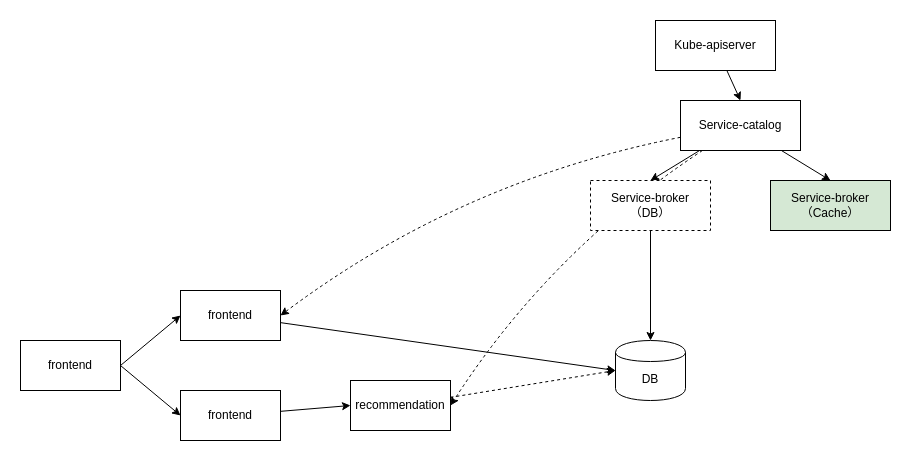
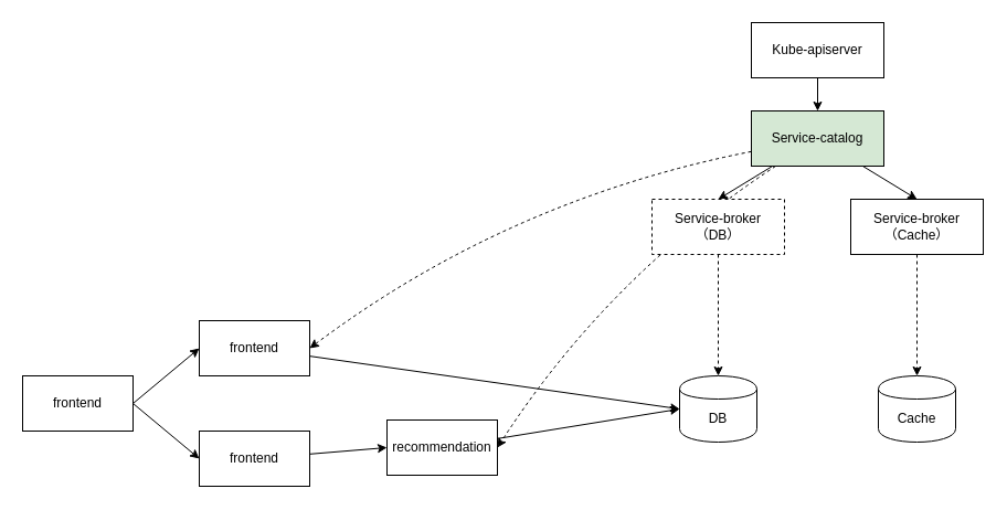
- <mxCell id="13" value="Kube-apiserver" style="rounded=0;whiteSpace=wrap;html=1;" vertex="1" parent="1"><mxGeometry x="655" y="20" width="120" height="50" as="geometry" /></mxCell>
+ <mxCell id="13" value="Kube-apiserver" style="rounded=0;whiteSpace=wrap;html=1;" vertex="1" parent="1"><mxGeometry x="680" y="20" width="120" height="50" as="geometry" /></mxCell>
- <mxCell id="19" value="Service-catalog" style="rounded=0;whiteSpace=wrap;html=1;" vertex="1" parent="1"><mxGeometry x="680" y="100" width="120" height="50" as="geometry" /></mxCell>
+ <mxCell id="19" value="Service-catalog" style="rounded=0;whiteSpace=wrap;html=1;fillColor=#d5e8d4;" vertex="1" parent="1"><mxGeometry x="680" y="100" width="120" height="50" as="geometry" /></mxCell>
- <mxCell id="23" value="Service-broker&lt;br&gt;（Cache）" style="rounded=0;whiteSpace=wrap;html=1;fillColor=#d5e8d4;" vertex="1" parent="1"><mxGeometry x="770" width="120" height="50" as="geometry" y="180" /></mxCell>
+ <mxCell id="23" value="Service-broker&lt;br&gt;（Cache）" style="rounded=0;whiteSpace=wrap;html=1;" vertex="1" parent="1"><mxGeometry x="770" width="120" height="50" as="geometry" y="180" /></mxCell>
+ <mxCell id="22" style="edgeStyle=none;rounded=0;orthogonalLoop=1;jettySize=auto;html=1;entryX=0.5;entryY=0;entryDx=0;entryDy=0;dashed=1;" edge="1" parent="1" source="23" target="24"><mxGeometry relative="1" as="geometry" /></mxCell>
- <mxCell id="20" style="edgeStyle=none;rounded=0;orthogonalLoop=1;jettySize=auto;html=1;dashed=0;" edge="1" parent="1" source="21" target="11"><mxGeometry relative="1" as="geometry" /></mxCell>
+ <mxCell id="20" style="edgeStyle=none;rounded=0;orthogonalLoop=1;jettySize=auto;html=1;dashed=1;" edge="1" parent="1" source="21" target="11"><mxGeometry relative="1" as="geometry" /></mxCell>
+ <mxCell id="24" value="Cache" style="shape=cylinder;whiteSpace=wrap;html=1;boundedLbl=1;backgroundOutline=1;" vertex="1" parent="1"><mxGeometry x="795" y="340" width="70" height="60" as="geometry" /></mxCell>
- <mxCell id="9" style="edgeStyle=none;rounded=0;orthogonalLoop=1;jettySize=auto;html=1;entryX=0;entryY=0.5;entryDx=0;entryDy=0;dashed=1;" edge="1" parent="1" source="10" target="11"><mxGeometry relative="1" as="geometry" /></mxCell>
+ <mxCell id="9" style="edgeStyle=none;rounded=0;orthogonalLoop=1;jettySize=auto;html=1;entryX=0;entryY=0.5;entryDx=0;entryDy=0;" edge="1" parent="1" source="10" target="11"><mxGeometry relative="1" as="geometry" /></mxCell>
